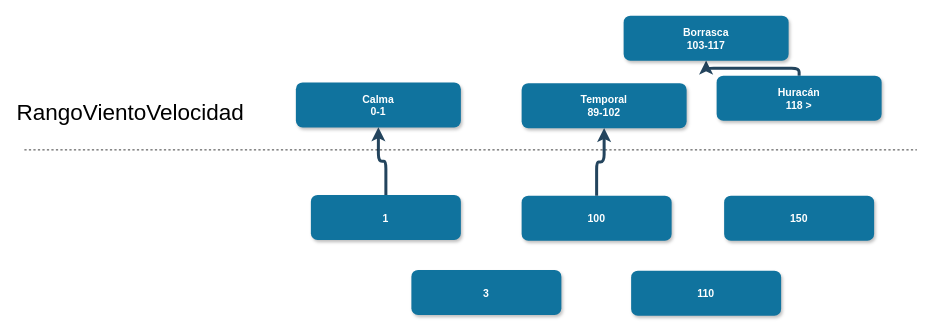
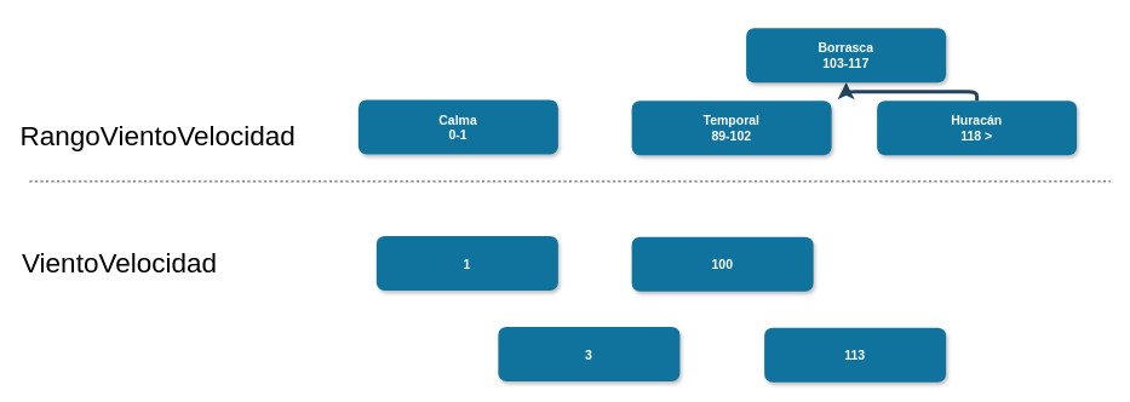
- <mxCell id="16" value="Borrasca&#10;103-117" style="rounded=1;fillColor=#10739E;strokeColor=none;shadow=1;gradientColor=none;fontStyle=1;fontColor=#FFFFFF;fontSize=14;" parent="1" vertex="1"><mxGeometry x="831" y="20" width="220" height="60" as="geometry" /></mxCell>
+ <mxCell id="16" value="Borrasca&#10;103-117" style="rounded=1;fillColor=#10739E;strokeColor=none;shadow=1;gradientColor=none;fontStyle=1;fontColor=#FFFFFF;fontSize=14;" parent="1" vertex="1"><mxGeometry x="821" y="30" width="220" height="60" as="geometry" /></mxCell>
- <mxCell id="14" value="Huracán&#10;118 &gt;" style="rounded=1;fillColor=#10739E;strokeColor=none;shadow=1;gradientColor=none;fontStyle=1;fontColor=#FFFFFF;fontSize=14;" parent="1" vertex="1"><mxGeometry x="955" y="100" width="220" height="60" as="geometry" /></mxCell>
+ <mxCell id="14" value="Huracán&#10;118 &gt;" style="rounded=1;fillColor=#10739E;strokeColor=none;shadow=1;gradientColor=none;fontStyle=1;fontColor=#FFFFFF;fontSize=14;" parent="1" vertex="1"><mxGeometry x="965" y="110" width="220" height="60" as="geometry" /></mxCell>
- <mxCell id="5" value="" style="edgeStyle=elbowEdgeStyle;elbow=vertical;strokeWidth=4;endArrow=none;endFill=0;fontStyle=1;strokeColor=#23445D;startArrow=classic;startFill=1;" parent="1" source="2" target="3" edge="1"><mxGeometry x="-8" y="360" width="100" height="100" as="geometry"><mxPoint x="-136" y="69" as="sourcePoint" /><mxPoint x="-36" y="-31" as="targetPoint" /></mxGeometry></mxCell>
- <mxCell id="11" value="" style="edgeStyle=elbowEdgeStyle;elbow=vertical;strokeWidth=4;endArrow=none;endFill=0;fontStyle=1;strokeColor=#23445D;startArrow=classic;startFill=1;" parent="1" source="9" target="10" edge="1"><mxGeometry x="745" y="361" width="100" height="100" as="geometry"><mxPoint x="617" y="70" as="sourcePoint" /><mxPoint x="717" y="-30" as="targetPoint" /></mxGeometry></mxCell>
+ <mxCell id="8" value="&lt;span style=&quot;font-size: 30px&quot;&gt;Viento&lt;/span&gt;&lt;span style=&quot;font-size: 30px&quot;&gt;Velocidad&lt;br&gt;&lt;/span&gt;" style="text;html=1;resizable=0;points=[];autosize=1;align=left;verticalAlign=top;spacingTop=-4;" parent="1" vertex="1"><mxGeometry x="22" y="269" width="230" height="20" as="geometry" /></mxCell>
- <mxCell id="15" value="150" style="rounded=1;fillColor=#10739E;strokeColor=none;shadow=1;gradientColor=none;fontStyle=1;fontColor=#FFFFFF;fontSize=14;" parent="1" vertex="1"><mxGeometry x="965" y="260" width="200" height="60" as="geometry" /></mxCell>
- <mxCell id="12" value="110" style="rounded=1;fillColor=#10739E;strokeColor=none;shadow=1;gradientColor=none;fontStyle=1;fontColor=#FFFFFF;fontSize=14;" parent="1" vertex="1"><mxGeometry x="841" y="360" width="200" height="60" as="geometry" /></mxCell>
+ <mxCell id="12" value="113" style="rounded=1;fillColor=#10739E;strokeColor=none;shadow=1;gradientColor=none;fontStyle=1;fontColor=#FFFFFF;fontSize=14;" parent="1" vertex="1"><mxGeometry x="841" y="360" width="200" height="60" as="geometry" /></mxCell>
